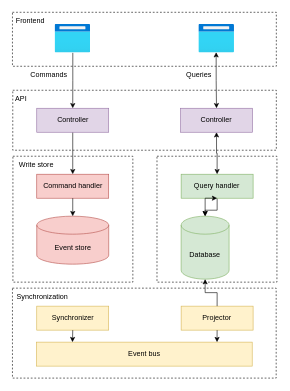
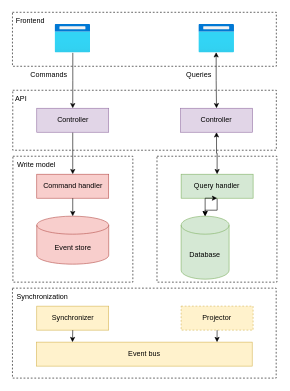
- <mxCell id="30" value="Write store" style="text;html=1;align=center;verticalAlign=middle;whiteSpace=wrap;rounded=0;" parent="1" vertex="1"><mxGeometry x="20" y="260" width="80" height="30" as="geometry" /></mxCell>
+ <mxCell id="30" value="Write model" style="text;html=1;align=center;verticalAlign=middle;whiteSpace=wrap;rounded=0;" parent="1" vertex="1"><mxGeometry x="20" y="260" width="80" height="30" as="geometry" /></mxCell>
- <mxCell id="28" style="edgeStyle=orthogonalEdgeStyle;rounded=0;orthogonalLoop=1;jettySize=auto;html=1;exitX=0.5;exitY=0;exitDx=0;exitDy=0;entryX=0.5;entryY=1;entryDx=0;entryDy=0;entryPerimeter=0;" parent="1" source="21" target="19" edge="1"><mxGeometry relative="1" as="geometry" /></mxCell>
- <mxCell id="21" value="Projector" style="rounded=0;whiteSpace=wrap;html=1;fillColor=#fff2cc;strokeColor=#d6b656;" parent="1" vertex="1"><mxGeometry x="301.25" y="510" width="120" height="40" as="geometry" /></mxCell>
+ <mxCell id="21" value="Projector" style="rounded=0;whiteSpace=wrap;html=1;fillColor=#fff2cc;strokeColor=#d6b656;dashed=1;" parent="1" vertex="1"><mxGeometry x="301.25" y="510" width="120" height="40" as="geometry" /></mxCell>
